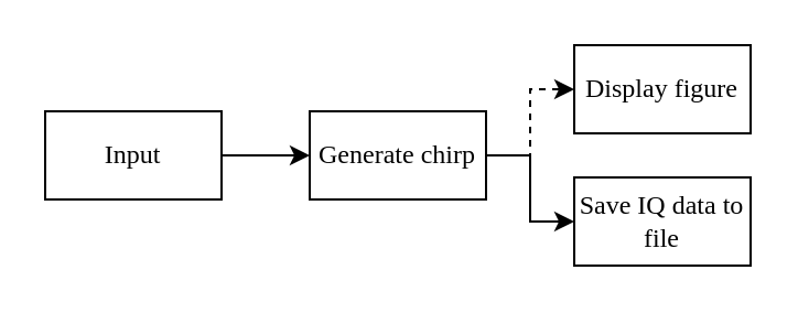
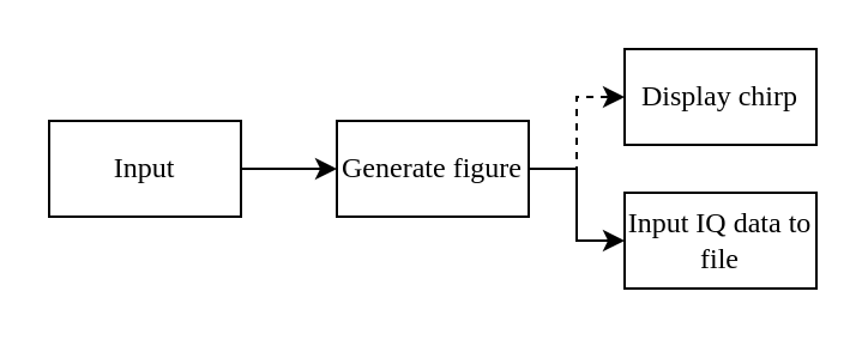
- <mxCell id="6" value="Display figure" style="rounded=0;whiteSpace=wrap;html=1;fontFamily=latex;fontSource=http%3A%2F%2Fsourceforge.net%2Fprojects%2Fcm-unicode%2Ffiles%2FOldFiles%2Fcm-unicode-fix-0.6.3.tar.bz2%2Fdownload;fontSize=12;" vertex="1" parent="1"><mxGeometry x="260" y="20" width="80" height="40" as="geometry" /></mxCell>
+ <mxCell id="6" value="Display chirp" style="rounded=0;whiteSpace=wrap;html=1;fontFamily=latex;fontSource=http%3A%2F%2Fsourceforge.net%2Fprojects%2Fcm-unicode%2Ffiles%2FOldFiles%2Fcm-unicode-fix-0.6.3.tar.bz2%2Fdownload;fontSize=12;" vertex="1" parent="1"><mxGeometry x="260" y="20" width="80" height="40" as="geometry" /></mxCell>
- <mxCell id="5" value="Generate chirp" style="rounded=0;whiteSpace=wrap;html=1;fontFamily=latex;fontSource=http%3A%2F%2Fsourceforge.net%2Fprojects%2Fcm-unicode%2Ffiles%2FOldFiles%2Fcm-unicode-fix-0.6.3.tar.bz2%2Fdownload;fontSize=12;" vertex="1" parent="1"><mxGeometry x="140" y="50" width="80" height="40" as="geometry" /></mxCell>
+ <mxCell id="5" value="Generate figure" style="rounded=0;whiteSpace=wrap;html=1;fontFamily=latex;fontSource=http%3A%2F%2Fsourceforge.net%2Fprojects%2Fcm-unicode%2Ffiles%2FOldFiles%2Fcm-unicode-fix-0.6.3.tar.bz2%2Fdownload;fontSize=12;" vertex="1" parent="1"><mxGeometry x="140" y="50" width="80" height="40" as="geometry" /></mxCell>
- <mxCell id="7" value="Save IQ data to file" style="rounded=0;whiteSpace=wrap;html=1;fontFamily=latex;fontSource=http%3A%2F%2Fsourceforge.net%2Fprojects%2Fcm-unicode%2Ffiles%2FOldFiles%2Fcm-unicode-fix-0.6.3.tar.bz2%2Fdownload;fontSize=12;" vertex="1" parent="1"><mxGeometry x="260" y="80" width="80" height="40" as="geometry" /></mxCell>
+ <mxCell id="7" value="Input IQ data to file" style="rounded=0;whiteSpace=wrap;html=1;fontFamily=latex;fontSource=http%3A%2F%2Fsourceforge.net%2Fprojects%2Fcm-unicode%2Ffiles%2FOldFiles%2Fcm-unicode-fix-0.6.3.tar.bz2%2Fdownload;fontSize=12;" vertex="1" parent="1"><mxGeometry x="260" y="80" width="80" height="40" as="geometry" /></mxCell>
